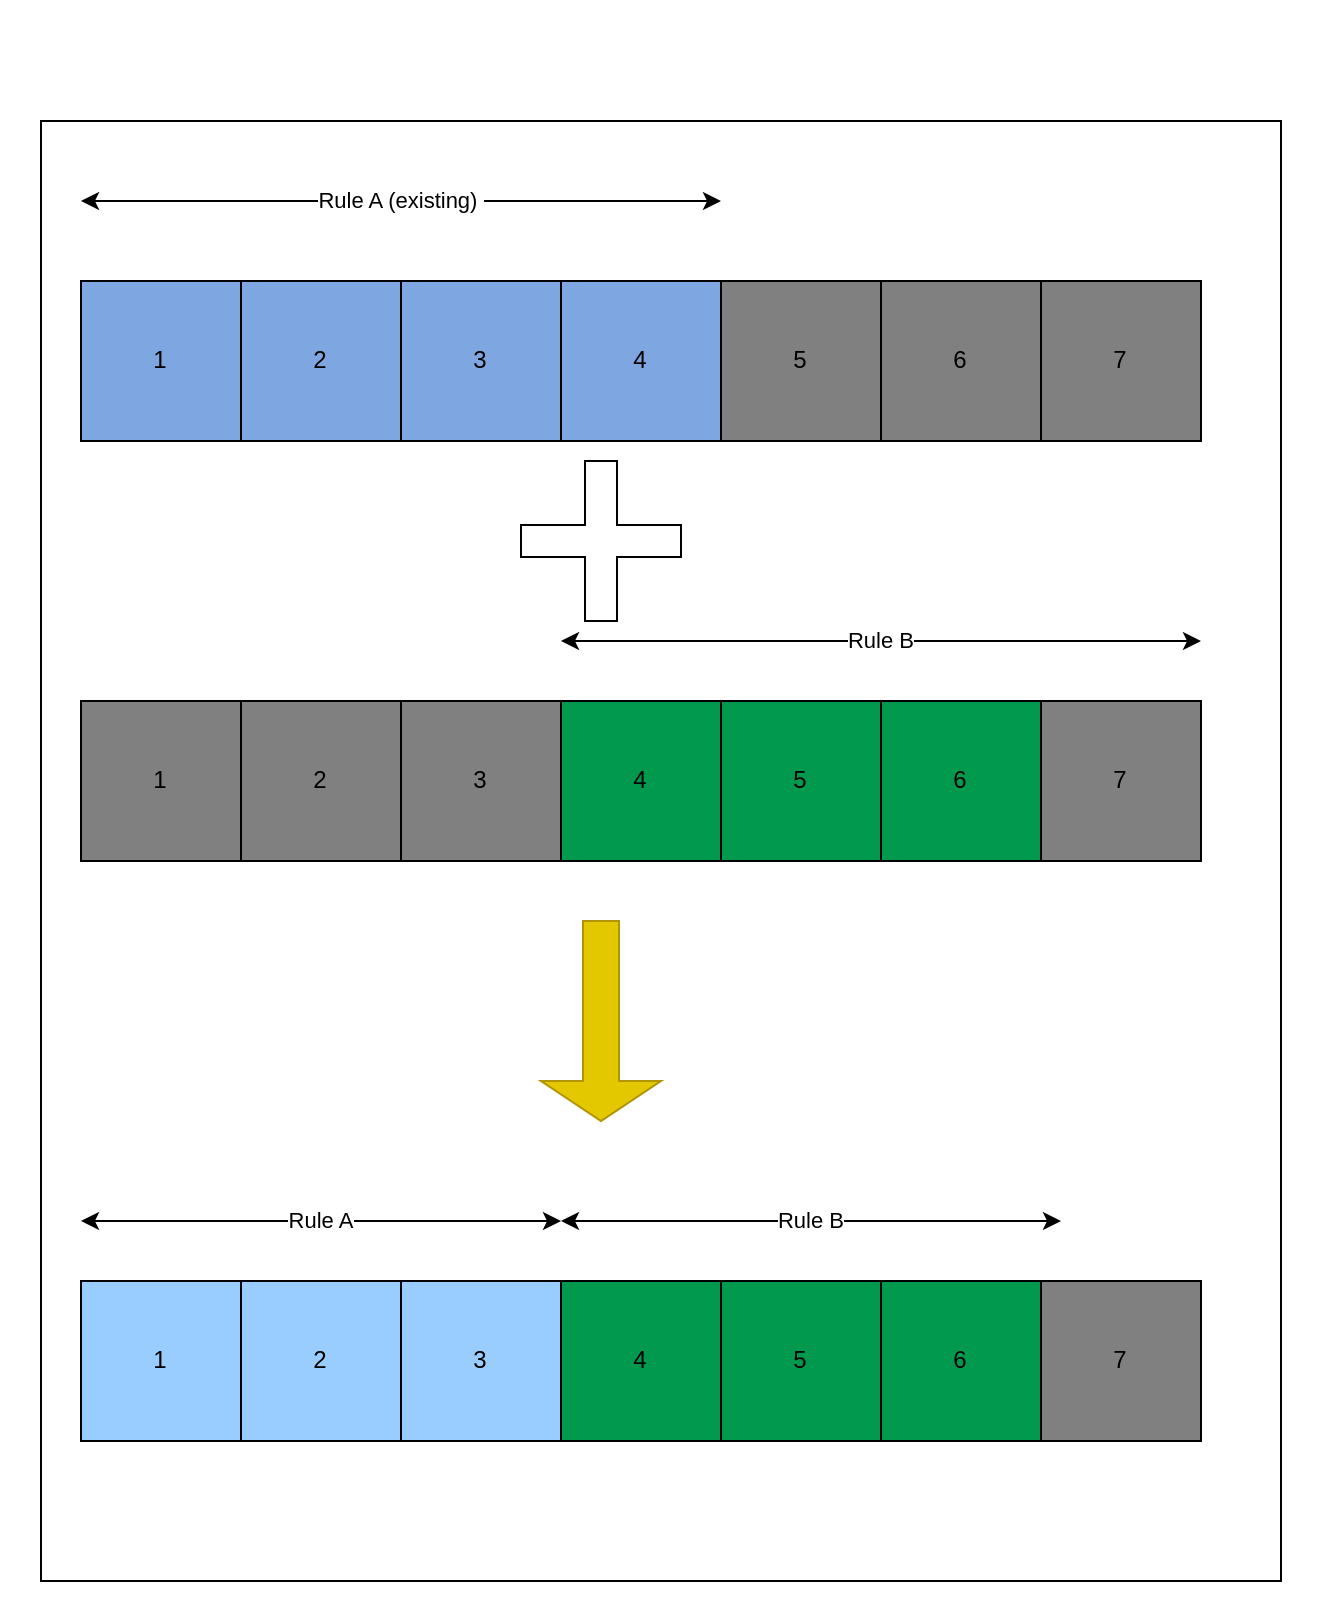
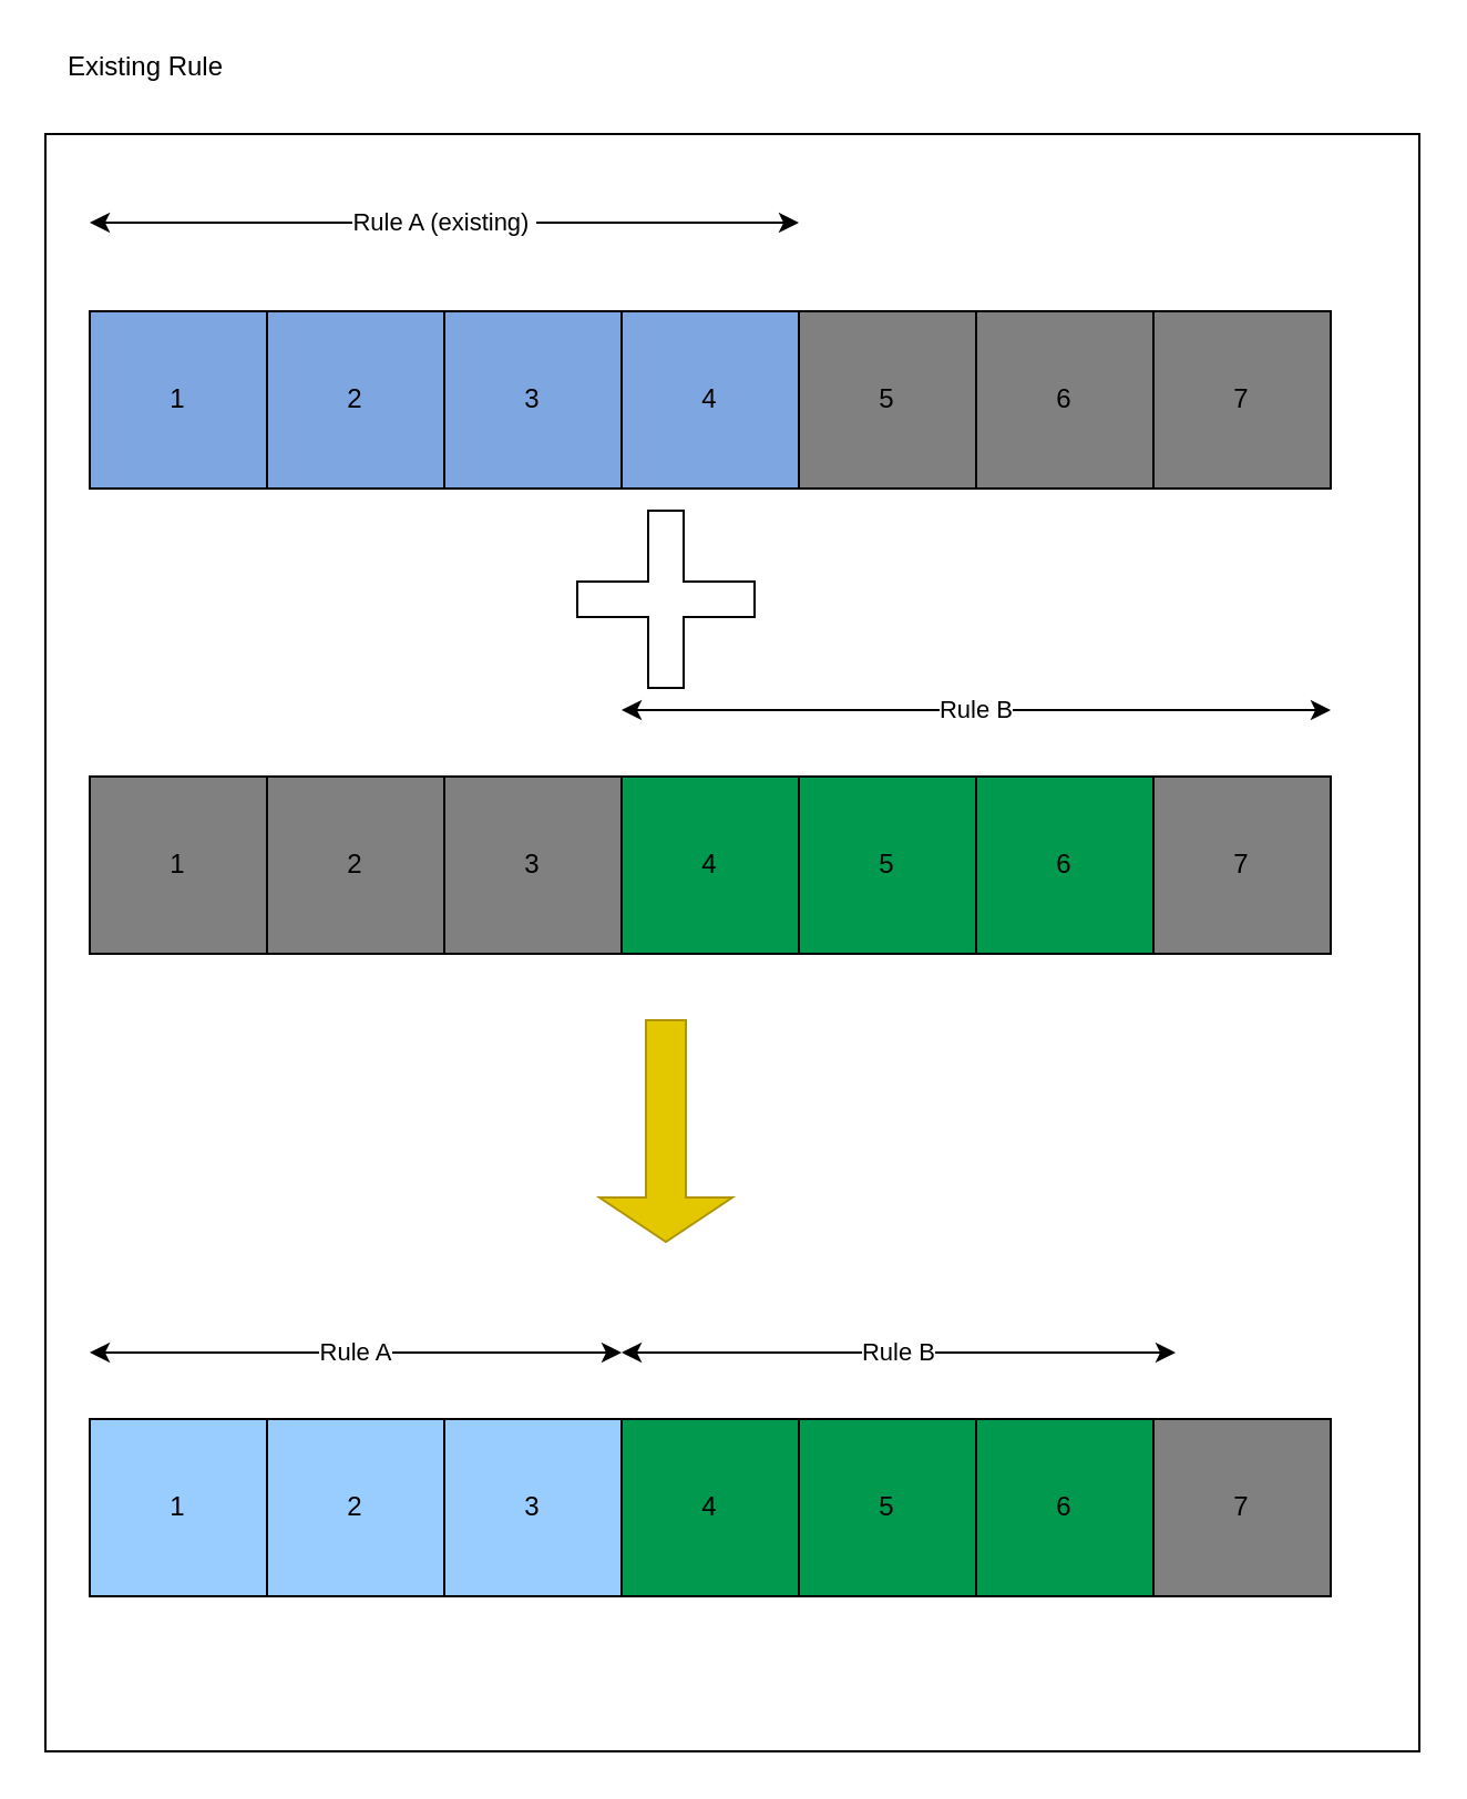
+ <mxCell id="11" value="Existing Rule" style="text;html=1;align=center;verticalAlign=middle;resizable=0;points=[];autosize=1;strokeColor=none;fillColor=none;" parent="1" vertex="1"><mxGeometry x="20" y="20" width="90" height="20" as="geometry" /></mxCell>
